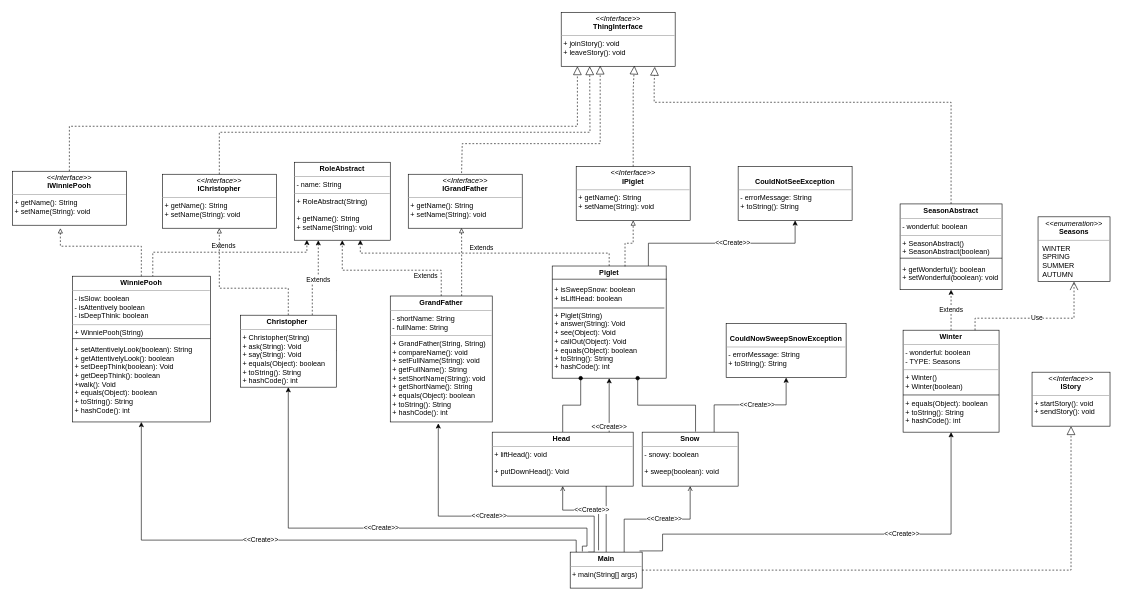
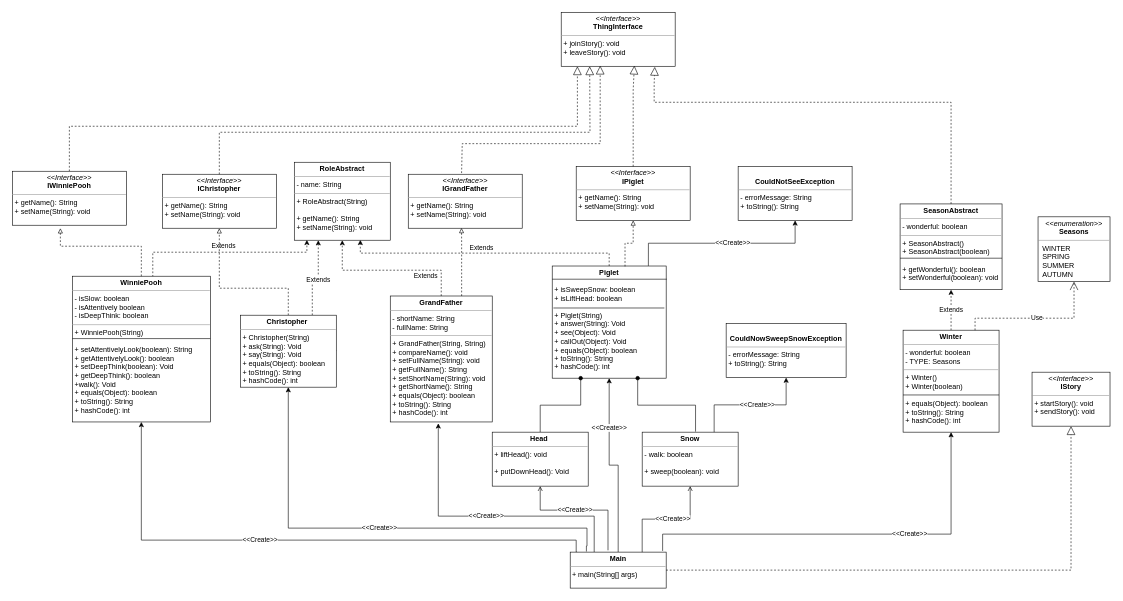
- <mxCell id="43" value="&lt;p style=&quot;margin: 0px ; margin-top: 4px ; text-align: center&quot;&gt;&lt;b&gt;Snow&lt;/b&gt;&lt;/p&gt;&lt;hr size=&quot;1&quot;&gt;&lt;p style=&quot;margin: 0px ; margin-left: 4px&quot;&gt;- snowy: boolean&lt;/p&gt;&lt;p style=&quot;margin: 0px ; margin-left: 4px&quot;&gt;&lt;br&gt;&lt;/p&gt;&lt;p style=&quot;margin: 0px ; margin-left: 4px&quot;&gt;+ sweep(boolean): void&lt;/p&gt;&lt;p style=&quot;margin: 0px ; margin-left: 4px&quot;&gt;&lt;br&gt;&lt;/p&gt;&lt;p style=&quot;margin: 0px ; margin-left: 4px&quot;&gt;&amp;nbsp;&lt;/p&gt;" style="verticalAlign=top;align=left;overflow=fill;fontSize=12;fontFamily=Helvetica;html=1;" vertex="1" parent="1"><mxGeometry x="1070" y="720" width="160" height="90" as="geometry" /></mxCell>
+ <mxCell id="43" value="&lt;p style=&quot;margin: 0px ; margin-top: 4px ; text-align: center&quot;&gt;&lt;b&gt;Snow&lt;/b&gt;&lt;/p&gt;&lt;hr size=&quot;1&quot;&gt;&lt;p style=&quot;margin: 0px ; margin-left: 4px&quot;&gt;- walk: boolean&lt;/p&gt;&lt;p style=&quot;margin: 0px ; margin-left: 4px&quot;&gt;&lt;br&gt;&lt;/p&gt;&lt;p style=&quot;margin: 0px ; margin-left: 4px&quot;&gt;+ sweep(boolean): void&lt;/p&gt;&lt;p style=&quot;margin: 0px ; margin-left: 4px&quot;&gt;&lt;br&gt;&lt;/p&gt;&lt;p style=&quot;margin: 0px ; margin-left: 4px&quot;&gt;&amp;nbsp;&lt;/p&gt;" style="verticalAlign=top;align=left;overflow=fill;fontSize=12;fontFamily=Helvetica;html=1;" vertex="1" parent="1"><mxGeometry x="1070" y="720" width="160" height="90" as="geometry" /></mxCell>
- <mxCell id="42" value="&lt;p style=&quot;text-align: center ; margin: 4px 0px 0px&quot;&gt;&lt;span style=&quot;text-align: left&quot;&gt;&lt;b&gt;Head&lt;/b&gt;&amp;nbsp;&lt;/span&gt;&lt;/p&gt;&lt;hr size=&quot;1&quot;&gt;&lt;p style=&quot;margin: 0px ; margin-left: 4px&quot;&gt;+ liftHead(): void&lt;/p&gt;&lt;p style=&quot;margin: 0px ; margin-left: 4px&quot;&gt;&lt;br&gt;&lt;/p&gt;&lt;p style=&quot;margin: 0px ; margin-left: 4px&quot;&gt;+ putDownHead(): Void&lt;/p&gt;&lt;p style=&quot;margin: 0px ; margin-left: 4px&quot;&gt;&lt;br&gt;&lt;/p&gt;&lt;p style=&quot;margin: 0px ; margin-left: 4px&quot;&gt;&amp;nbsp;&lt;/p&gt;" style="verticalAlign=top;align=left;overflow=fill;fontSize=12;fontFamily=Helvetica;html=1;" vertex="1" parent="1"><mxGeometry x="820" y="720" width="235" height="90" as="geometry" /></mxCell>
+ <mxCell id="42" value="&lt;p style=&quot;text-align: center ; margin: 4px 0px 0px&quot;&gt;&lt;span style=&quot;text-align: left&quot;&gt;&lt;b&gt;Head&lt;/b&gt;&amp;nbsp;&lt;/span&gt;&lt;/p&gt;&lt;hr size=&quot;1&quot;&gt;&lt;p style=&quot;margin: 0px ; margin-left: 4px&quot;&gt;+ liftHead(): void&lt;/p&gt;&lt;p style=&quot;margin: 0px ; margin-left: 4px&quot;&gt;&lt;br&gt;&lt;/p&gt;&lt;p style=&quot;margin: 0px ; margin-left: 4px&quot;&gt;+ putDownHead(): Void&lt;/p&gt;&lt;p style=&quot;margin: 0px ; margin-left: 4px&quot;&gt;&lt;br&gt;&lt;/p&gt;&lt;p style=&quot;margin: 0px ; margin-left: 4px&quot;&gt;&amp;nbsp;&lt;/p&gt;" style="verticalAlign=top;align=left;overflow=fill;fontSize=12;fontFamily=Helvetica;html=1;" vertex="1" parent="1"><mxGeometry x="820" y="720" width="160" height="90" as="geometry" /></mxCell>
- <mxCell id="7" value="&lt;p style=&quot;margin: 0px ; margin-top: 4px ; text-align: center&quot;&gt;&lt;b&gt;Main&lt;/b&gt;&lt;/p&gt;&lt;hr size=&quot;1&quot;&gt;&lt;div style=&quot;height: 2px&quot;&gt;&amp;nbsp;+ main(String[] args)&lt;/div&gt;" style="verticalAlign=top;align=left;overflow=fill;fontSize=12;fontFamily=Helvetica;html=1;" parent="1" vertex="1"><mxGeometry x="950" y="920" width="120" height="60" as="geometry" /></mxCell>
+ <mxCell id="7" value="&lt;p style=&quot;margin: 0px ; margin-top: 4px ; text-align: center&quot;&gt;&lt;b&gt;Main&lt;/b&gt;&lt;/p&gt;&lt;hr size=&quot;1&quot;&gt;&lt;div style=&quot;height: 2px&quot;&gt;&amp;nbsp;+ main(String[] args)&lt;/div&gt;" style="verticalAlign=top;align=left;overflow=fill;fontSize=12;fontFamily=Helvetica;html=1;" parent="1" vertex="1"><mxGeometry x="950" y="920" width="160" height="60" as="geometry" /></mxCell>
